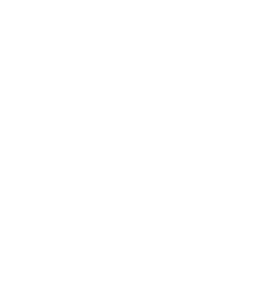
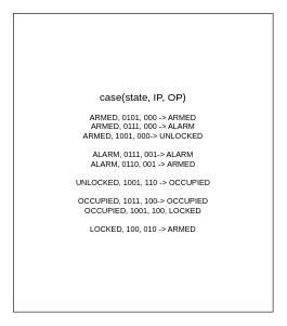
+ <mxCell id="2" value="&lt;font size=&quot;3&quot;&gt;case(state, IP, OP)&lt;/font&gt;&lt;div&gt;&lt;br&gt;&lt;/div&gt;&lt;div&gt;ARMED, 0101, 000 -&amp;gt; ARMED&lt;/div&gt;&lt;div&gt;ARMED, 0111, 000 -&amp;gt; ALARM&lt;/div&gt;&lt;div&gt;ARMED, 1001, 000-&amp;gt; UNLOCKED&lt;/div&gt;&lt;div&gt;&lt;br&gt;&lt;/div&gt;&lt;div&gt;ALARM, 0111, 001-&amp;gt; ALARM&lt;/div&gt;&lt;div&gt;ALARM, 0110, 001 -&amp;gt; ARMED&lt;/div&gt;&lt;div&gt;&lt;br&gt;&lt;/div&gt;&lt;div&gt;UNLOCKED, 1001, 110 -&amp;gt; OCCUPIED&lt;/div&gt;&lt;div&gt;&lt;br&gt;&lt;/div&gt;&lt;div&gt;OCCUPIED, 1011, 100-&amp;gt; OCCUPIED&lt;/div&gt;&lt;div&gt;OCCUPIED, 1001, 100, LOCKED&lt;/div&gt;&lt;div&gt;&lt;br&gt;&lt;/div&gt;&lt;div&gt;LOCKED, 100, 010 -&amp;gt; ARMED&lt;/div&gt;" style="rounded=0;whiteSpace=wrap;html=1;" vertex="1" parent="1"><mxGeometry x="20" y="20" width="400" height="460" as="geometry" /></mxCell>
